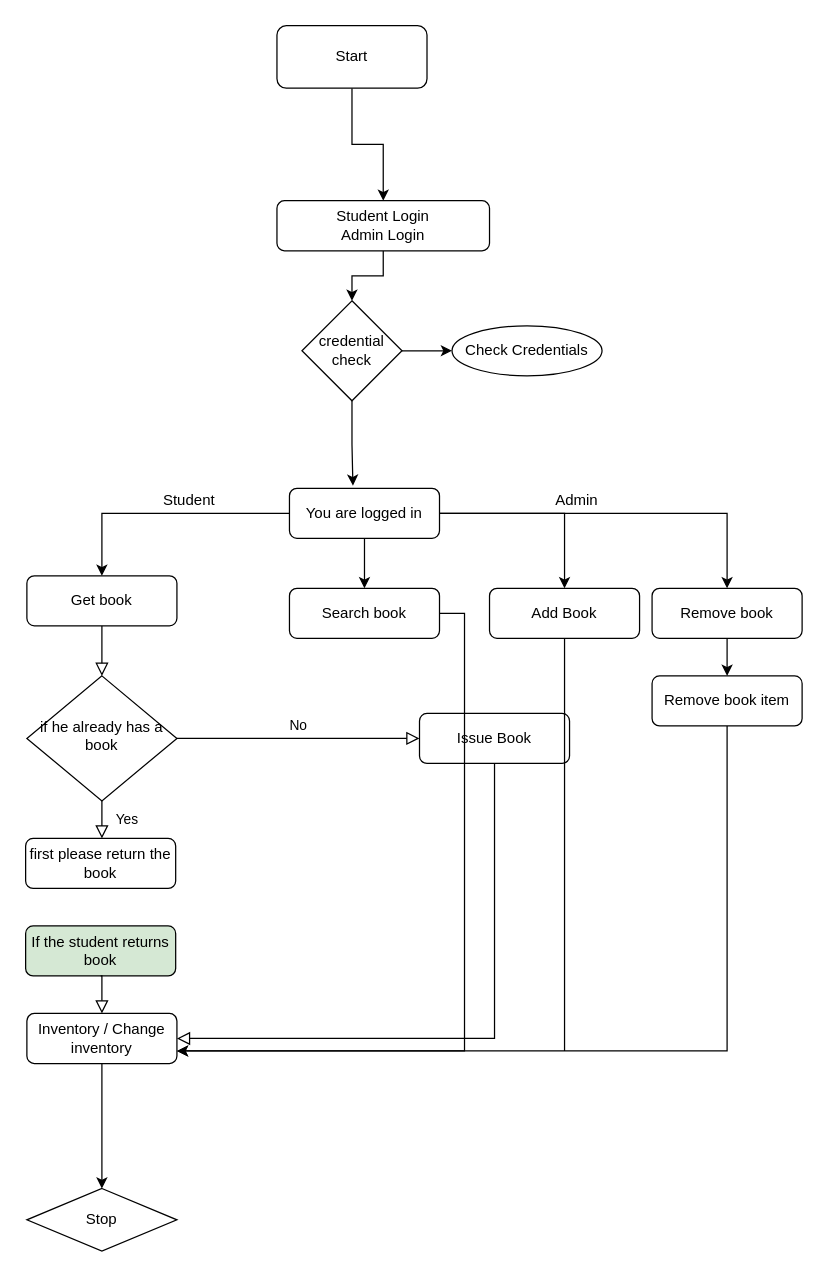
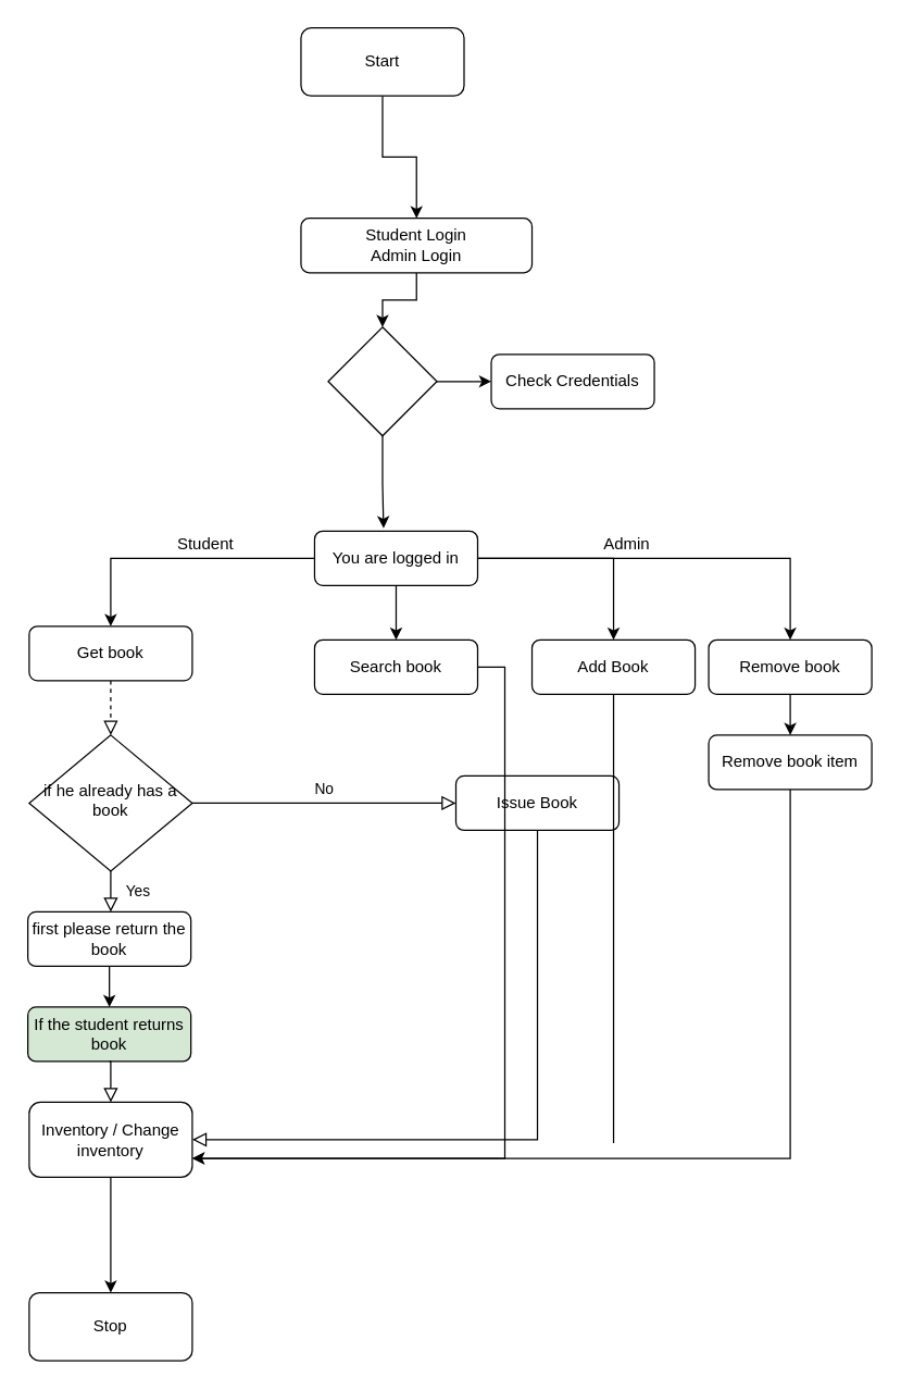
- <mxCell id="20" value="&lt;div&gt;credential&lt;/div&gt;&lt;div&gt;check&lt;br&gt;&lt;/div&gt;" style="text;html=1;strokeColor=none;fillColor=none;align=center;verticalAlign=middle;whiteSpace=wrap;rounded=0;" vertex="1" parent="1"><mxGeometry x="261" y="270" width="40" height="20" as="geometry" /></mxCell>
- <mxCell id="21" value="Check Credentials " style="ellipse;whiteSpace=wrap;html=1;fontSize=12;glass=0;strokeWidth=1;shadow=0;" vertex="1" parent="1"><mxGeometry x="361" y="260" width="120" height="40" as="geometry" /></mxCell>
+ <mxCell id="21" value="Check Credentials " style="rounded=1;whiteSpace=wrap;html=1;fontSize=12;glass=0;strokeWidth=1;shadow=0;" vertex="1" parent="1"><mxGeometry x="361" y="260" width="120" height="40" as="geometry" /></mxCell>
- <mxCell id="2" value="" style="rounded=0;html=1;jettySize=auto;orthogonalLoop=1;fontSize=11;endArrow=block;endFill=0;endSize=8;strokeWidth=1;shadow=0;labelBackgroundColor=none;edgeStyle=orthogonalEdgeStyle;" parent="1" source="3" target="6" edge="1"><mxGeometry relative="1" as="geometry" /></mxCell>
+ <mxCell id="2" value="" style="rounded=0;html=1;jettySize=auto;orthogonalLoop=1;fontSize=11;endArrow=block;endFill=0;endSize=8;strokeWidth=1;shadow=0;labelBackgroundColor=none;edgeStyle=orthogonalEdgeStyle;dashed=1;" parent="1" source="3" target="6" edge="1"><mxGeometry relative="1" as="geometry" /></mxCell>
+ <mxCell id="10" value="" style="endArrow=classic;html=1;exitX=0.5;exitY=1;exitDx=0;exitDy=0;entryX=0.5;entryY=0;entryDx=0;entryDy=0;" edge="1" parent="1" source="9" target="8"><mxGeometry relative="1" as="geometry"><mxPoint x="241" y="760" as="sourcePoint" /><mxPoint x="351" y="680" as="targetPoint" /><Array as="points" /></mxGeometry></mxCell>
- <mxCell id="12" value="Inventory / Change inventory " style="rounded=1;whiteSpace=wrap;html=1;fontSize=12;glass=0;strokeWidth=1;shadow=0;" vertex="1" parent="1"><mxGeometry x="21" y="810" width="120" height="40" as="geometry" /></mxCell>
+ <mxCell id="12" value="Inventory / Change inventory " style="rounded=1;whiteSpace=wrap;html=1;fontSize=12;glass=0;strokeWidth=1;shadow=0;" vertex="1" parent="1"><mxGeometry x="21" y="810" width="120" height="55" as="geometry" /></mxCell>
- <mxCell id="38" value="Stop" style="rhombus;whiteSpace=wrap;html=1;fontSize=12;glass=0;strokeWidth=1;shadow=0;" vertex="1" parent="1"><mxGeometry x="21" y="950" width="120" height="50" as="geometry" /></mxCell>
+ <mxCell id="38" value="Stop" style="rounded=1;whiteSpace=wrap;html=1;fontSize=12;glass=0;strokeWidth=1;shadow=0;" vertex="1" parent="1"><mxGeometry x="21" y="950" width="120" height="50" as="geometry" /></mxCell>
